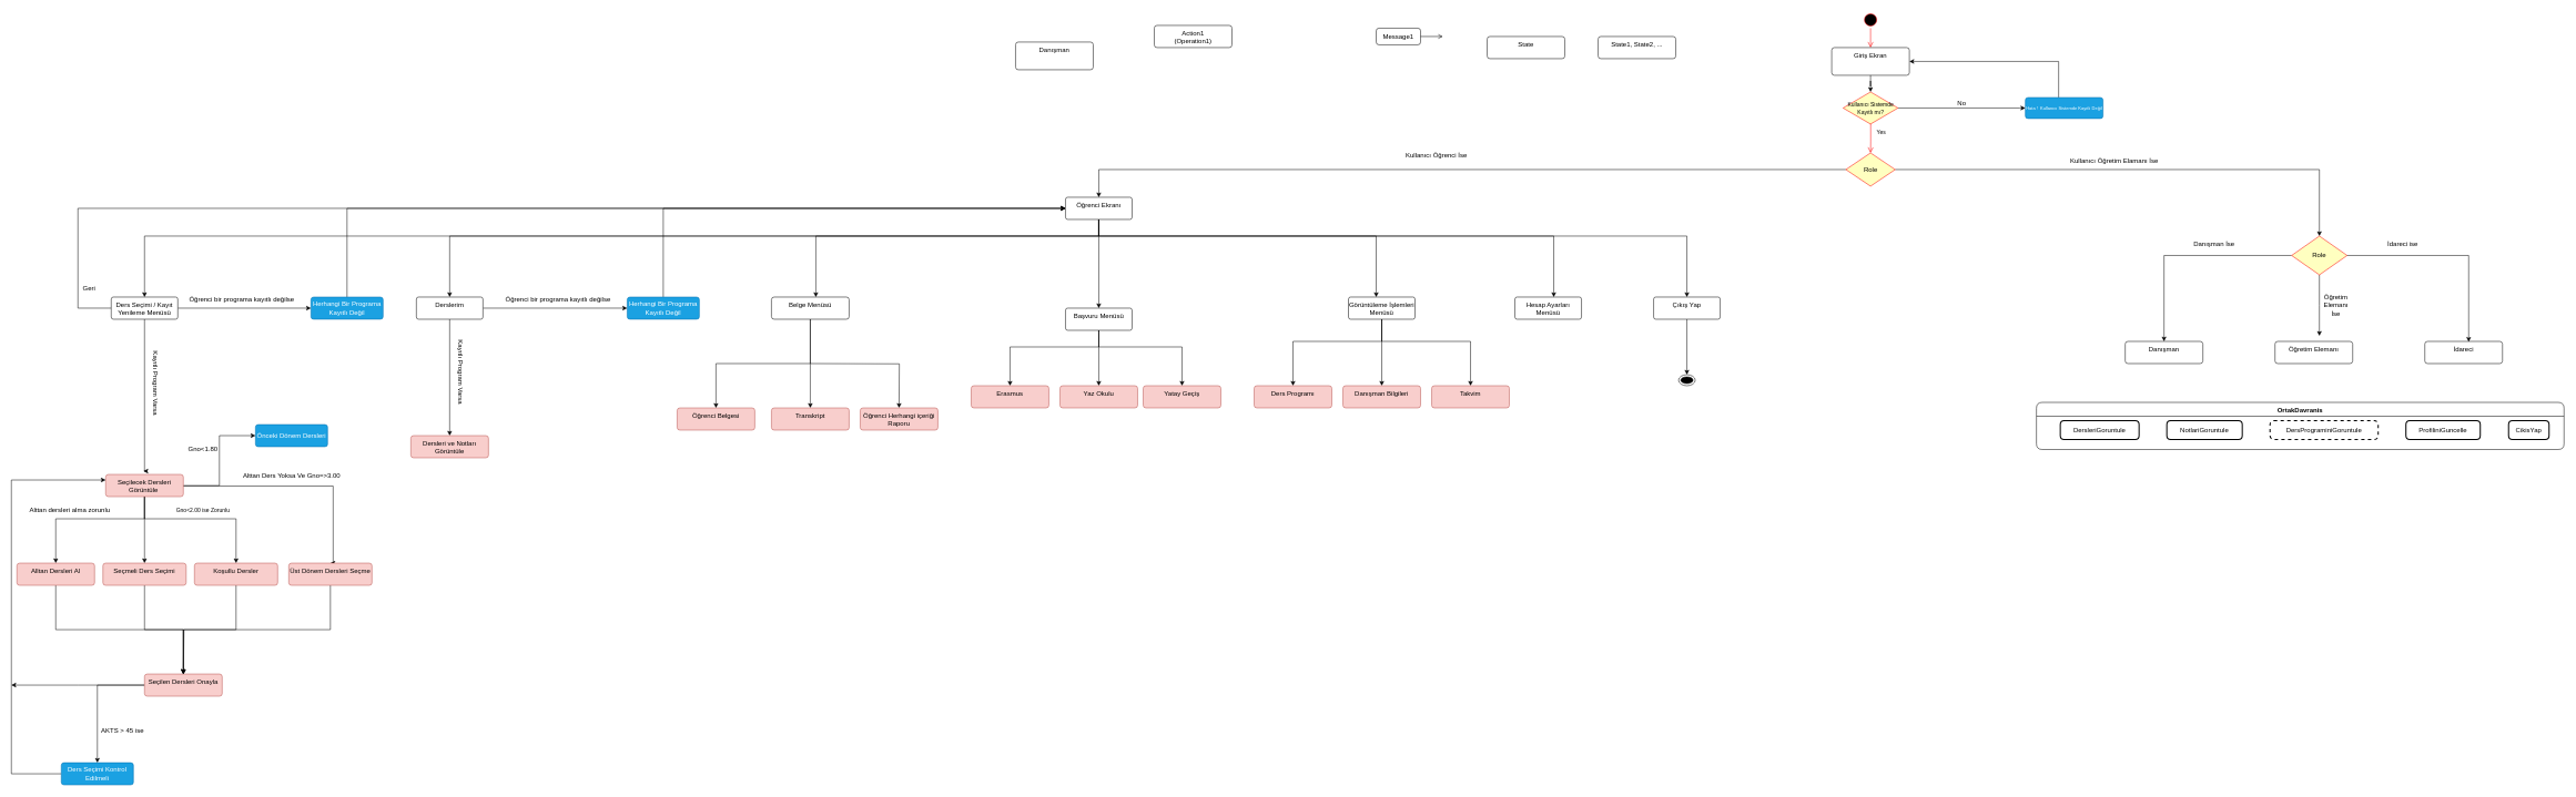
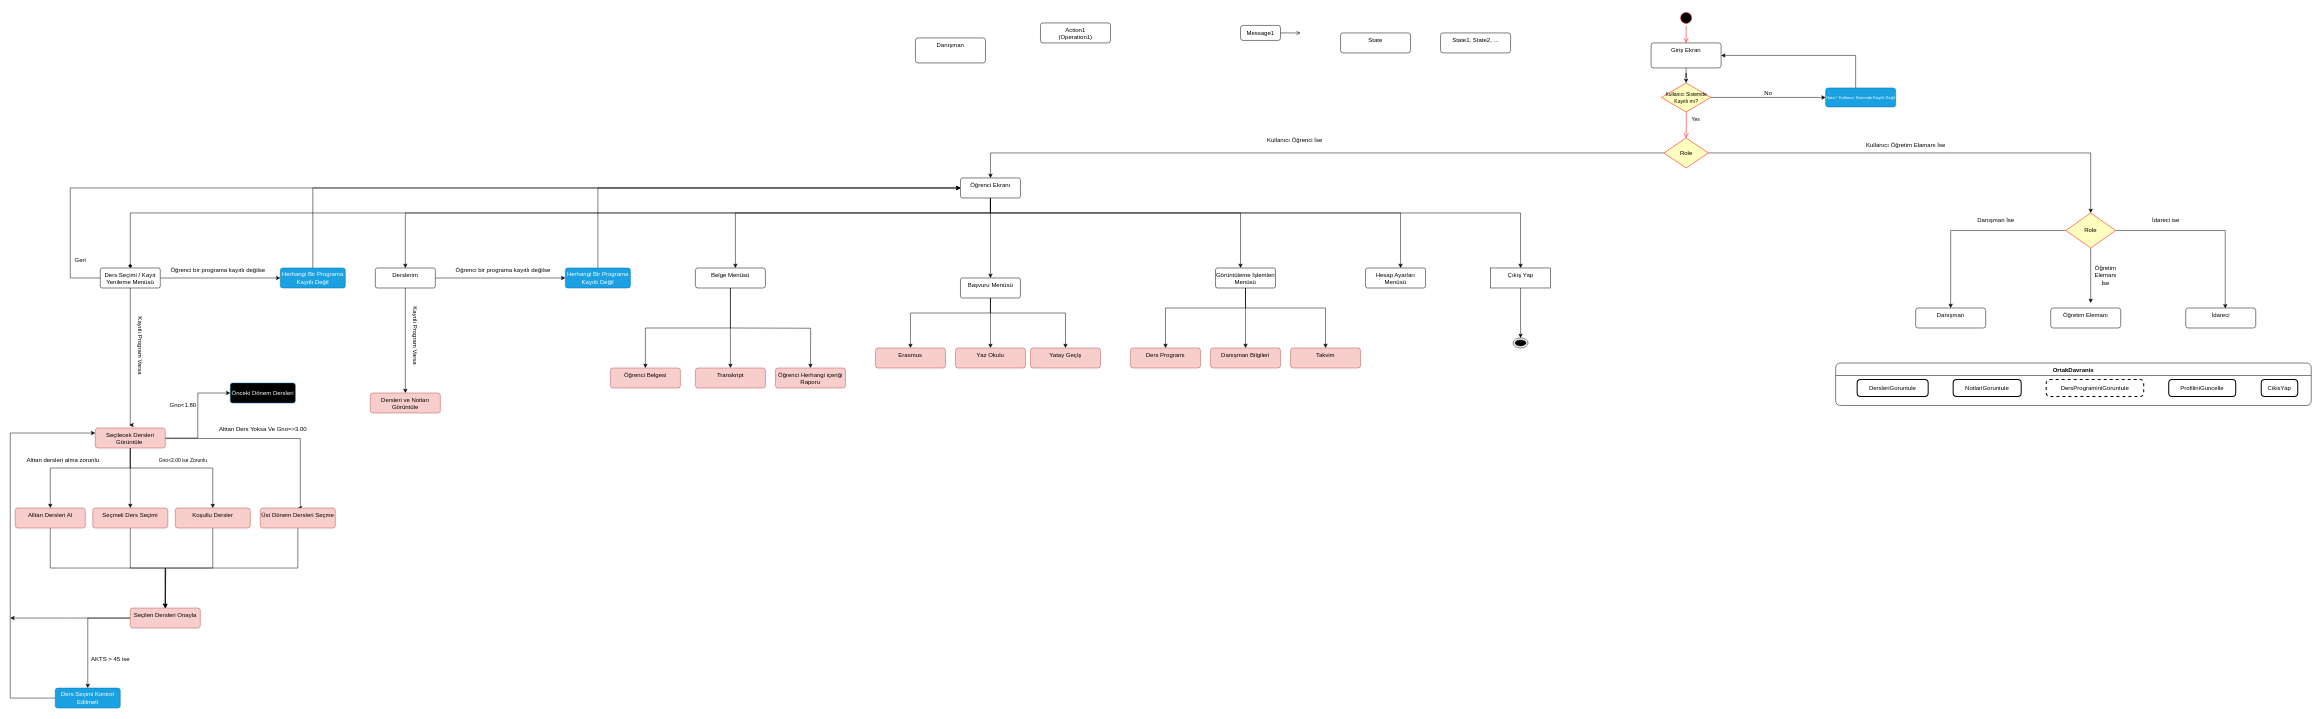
- <mxCell id="10" value="" style="edgeStyle=orthogonalEdgeStyle;rounded=0;orthogonalLoop=1;jettySize=auto;html=1;" parent="1" source="12" target="46" edge="1"><mxGeometry relative="1" as="geometry"><Array as="points"><mxPoint x="1980" y="425" /><mxPoint x="260" y="425" /></Array></mxGeometry></mxCell>
+ <mxCell id="10" value="" style="edgeStyle=orthogonalEdgeStyle;rounded=0;orthogonalLoop=1;jettySize=auto;html=1;endArrow=diamond;" parent="1" source="12" target="46" edge="1"><mxGeometry relative="1" as="geometry"><Array as="points"><mxPoint x="1980" y="425" /><mxPoint x="260" y="425" /></Array></mxGeometry></mxCell>
- <mxCell id="67" value="Çıkış Yap" style="whiteSpace=wrap;html=1;verticalAlign=top;rounded=1;arcSize=10;dashed=0;" parent="1" vertex="1"><mxGeometry x="2980" y="535" width="120" height="40" as="geometry" /></mxCell>
+ <mxCell id="67" value="Çıkış Yap" style="whiteSpace=wrap;html=1;verticalAlign=top;arcSize=10;dashed=0;rounded=0;" parent="1" vertex="1"><mxGeometry x="2980" y="535" width="120" height="40" as="geometry" /></mxCell>
- <mxCell id="77" value="Önceki Dönem Dersleri" style="html=1;rounded=1;absoluteArcSize=1;arcSize=10;whiteSpace=wrap;fillColor=#1ba1e2;strokeColor=#006EAF;fontColor=#ffffff;" parent="1" vertex="1"><mxGeometry x="460" y="765" width="130" height="40" as="geometry" /></mxCell>
+ <mxCell id="77" value="Önceki Dönem Dersleri" style="html=1;rounded=1;absoluteArcSize=1;arcSize=10;whiteSpace=wrap;fillColor=#000000;strokeColor=#006EAF;fontColor=#ffffff;" parent="1" vertex="1"><mxGeometry x="460" y="765" width="130" height="40" as="geometry" /></mxCell>
